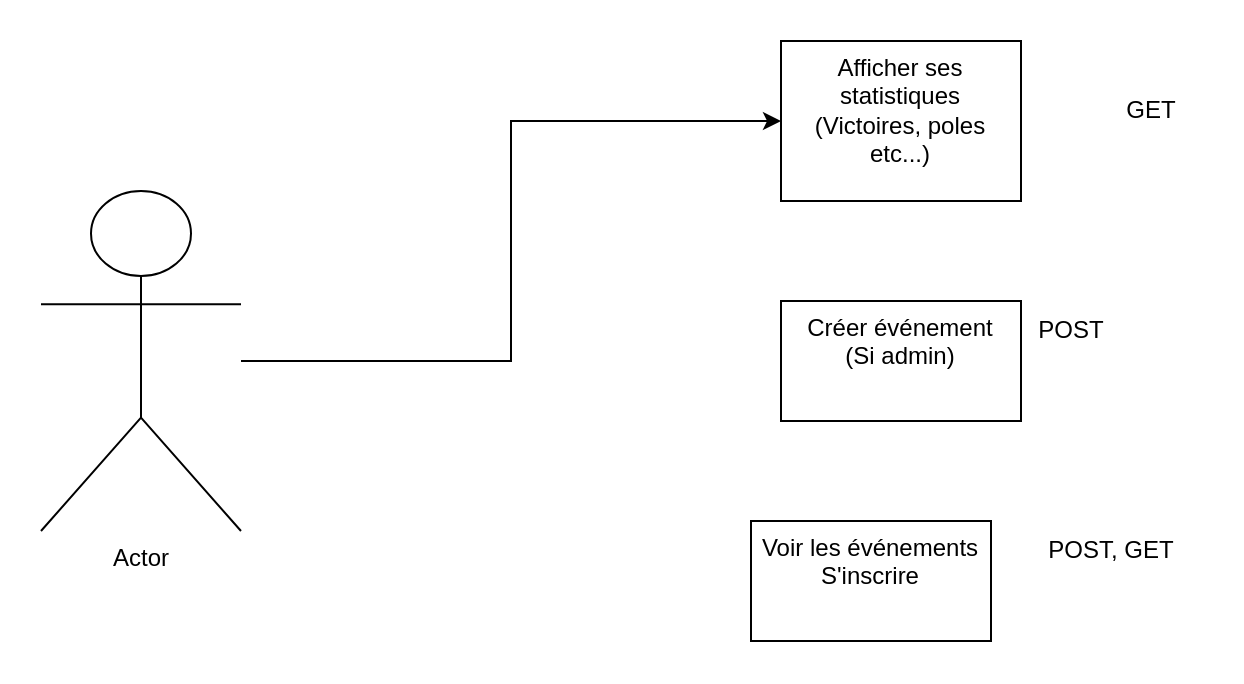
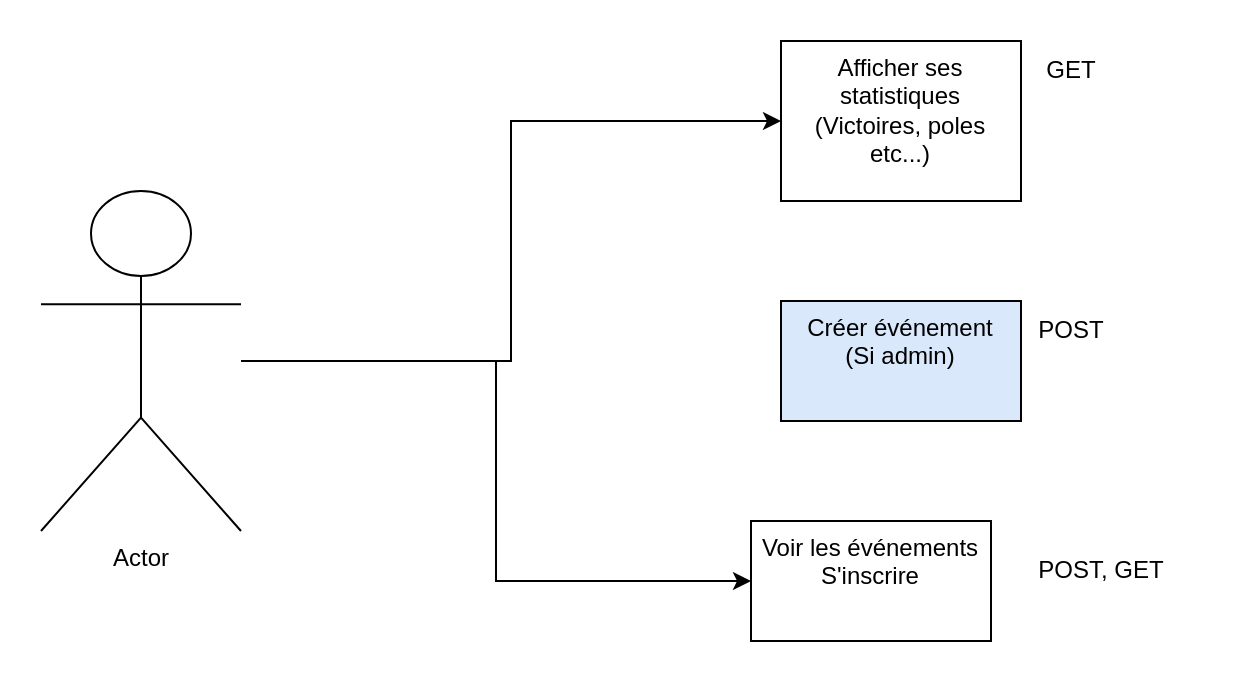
- <mxCell id="8" value="GET" style="text;html=1;align=center;verticalAlign=middle;resizable=0;points=[];autosize=1;strokeColor=none;fillColor=none;" vertex="1" parent="1"><mxGeometry x="550" y="40" width="50" height="30" as="geometry" /></mxCell>
+ <mxCell id="8" value="GET" style="text;html=1;align=center;verticalAlign=middle;resizable=0;points=[];autosize=1;strokeColor=none;fillColor=none;" vertex="1" parent="1"><mxGeometry x="510" y="20" width="50" height="30" as="geometry" /></mxCell>
- <mxCell id="5" value="Créer événement&lt;br&gt;(Si admin)" style="whiteSpace=wrap;html=1;verticalAlign=top;" vertex="1" parent="1"><mxGeometry x="390" y="150" width="120" height="60" as="geometry" /></mxCell>
+ <mxCell id="5" value="Créer événement&lt;br&gt;(Si admin)" style="whiteSpace=wrap;html=1;verticalAlign=top;fillColor=#dae8fc;" vertex="1" parent="1"><mxGeometry x="390" y="150" width="120" height="60" as="geometry" /></mxCell>
- <mxCell id="10" value="POST, GET" style="text;html=1;align=center;verticalAlign=middle;resizable=0;points=[];autosize=1;strokeColor=none;fillColor=none;" vertex="1" parent="1"><mxGeometry x="510" y="260" width="90" height="30" as="geometry" /></mxCell>
+ <mxCell id="10" value="POST, GET" style="text;html=1;align=center;verticalAlign=middle;resizable=0;points=[];autosize=1;strokeColor=none;fillColor=none;" vertex="1" parent="1"><mxGeometry x="505" y="270" width="90" height="30" as="geometry" /></mxCell>
+ <mxCell id="2" value="" style="edgeStyle=orthogonalEdgeStyle;rounded=0;orthogonalLoop=1;jettySize=auto;html=1;" edge="1" parent="1" source="4" target="6"><mxGeometry relative="1" as="geometry" /></mxCell>
